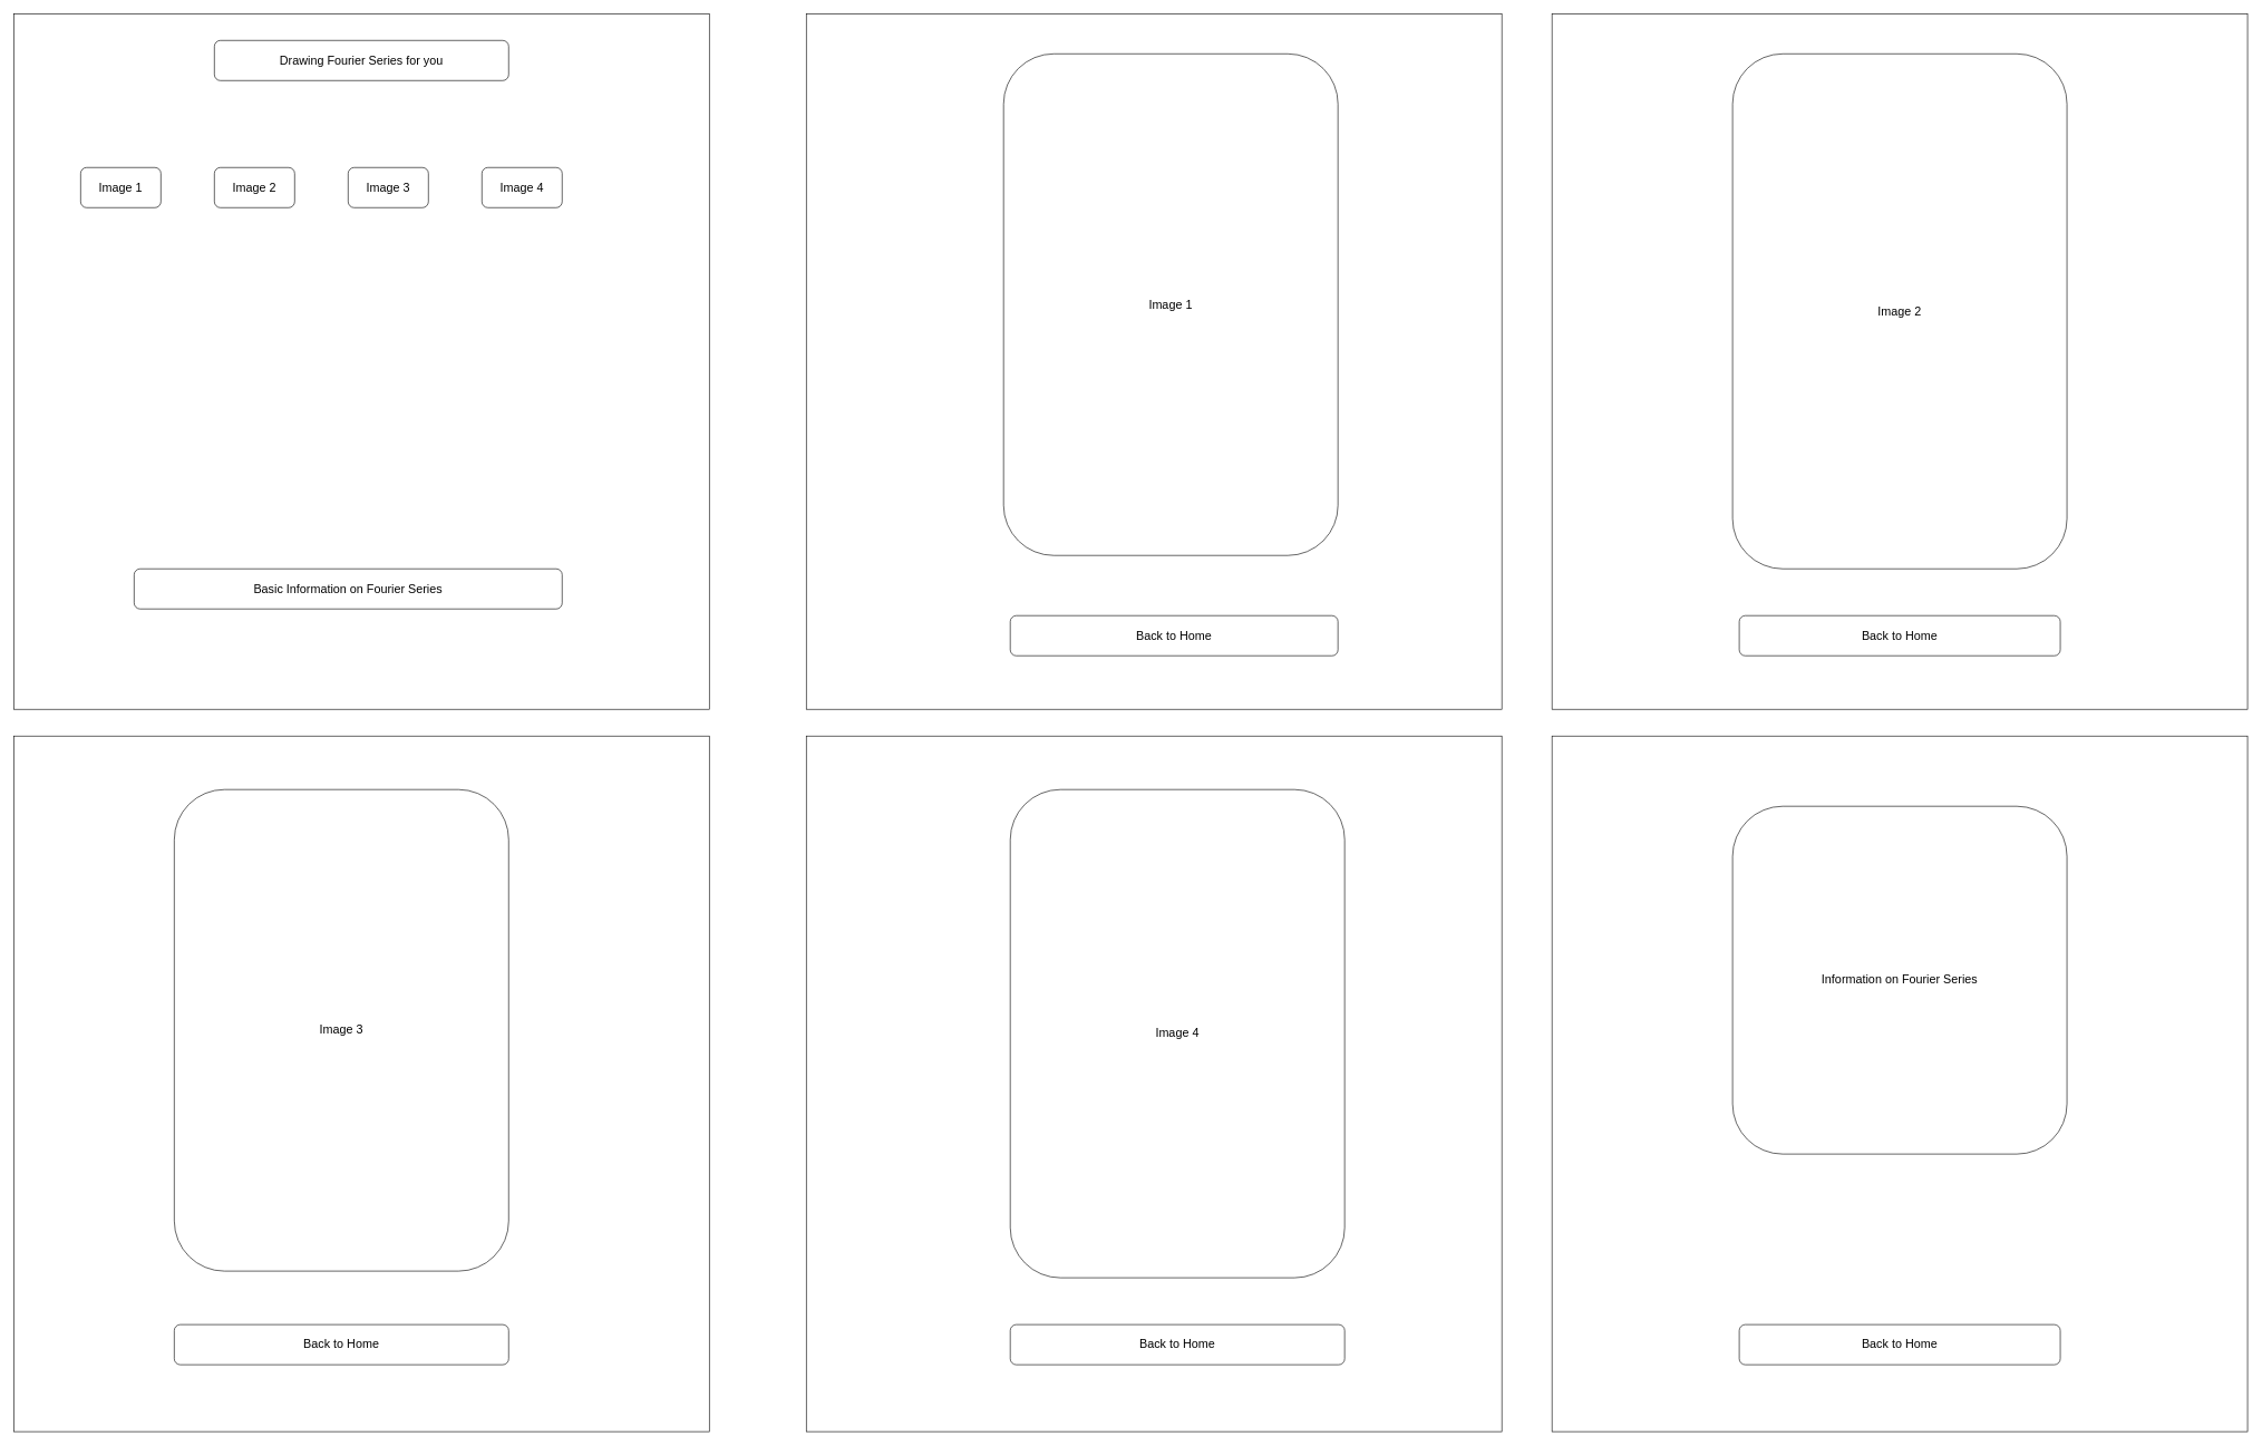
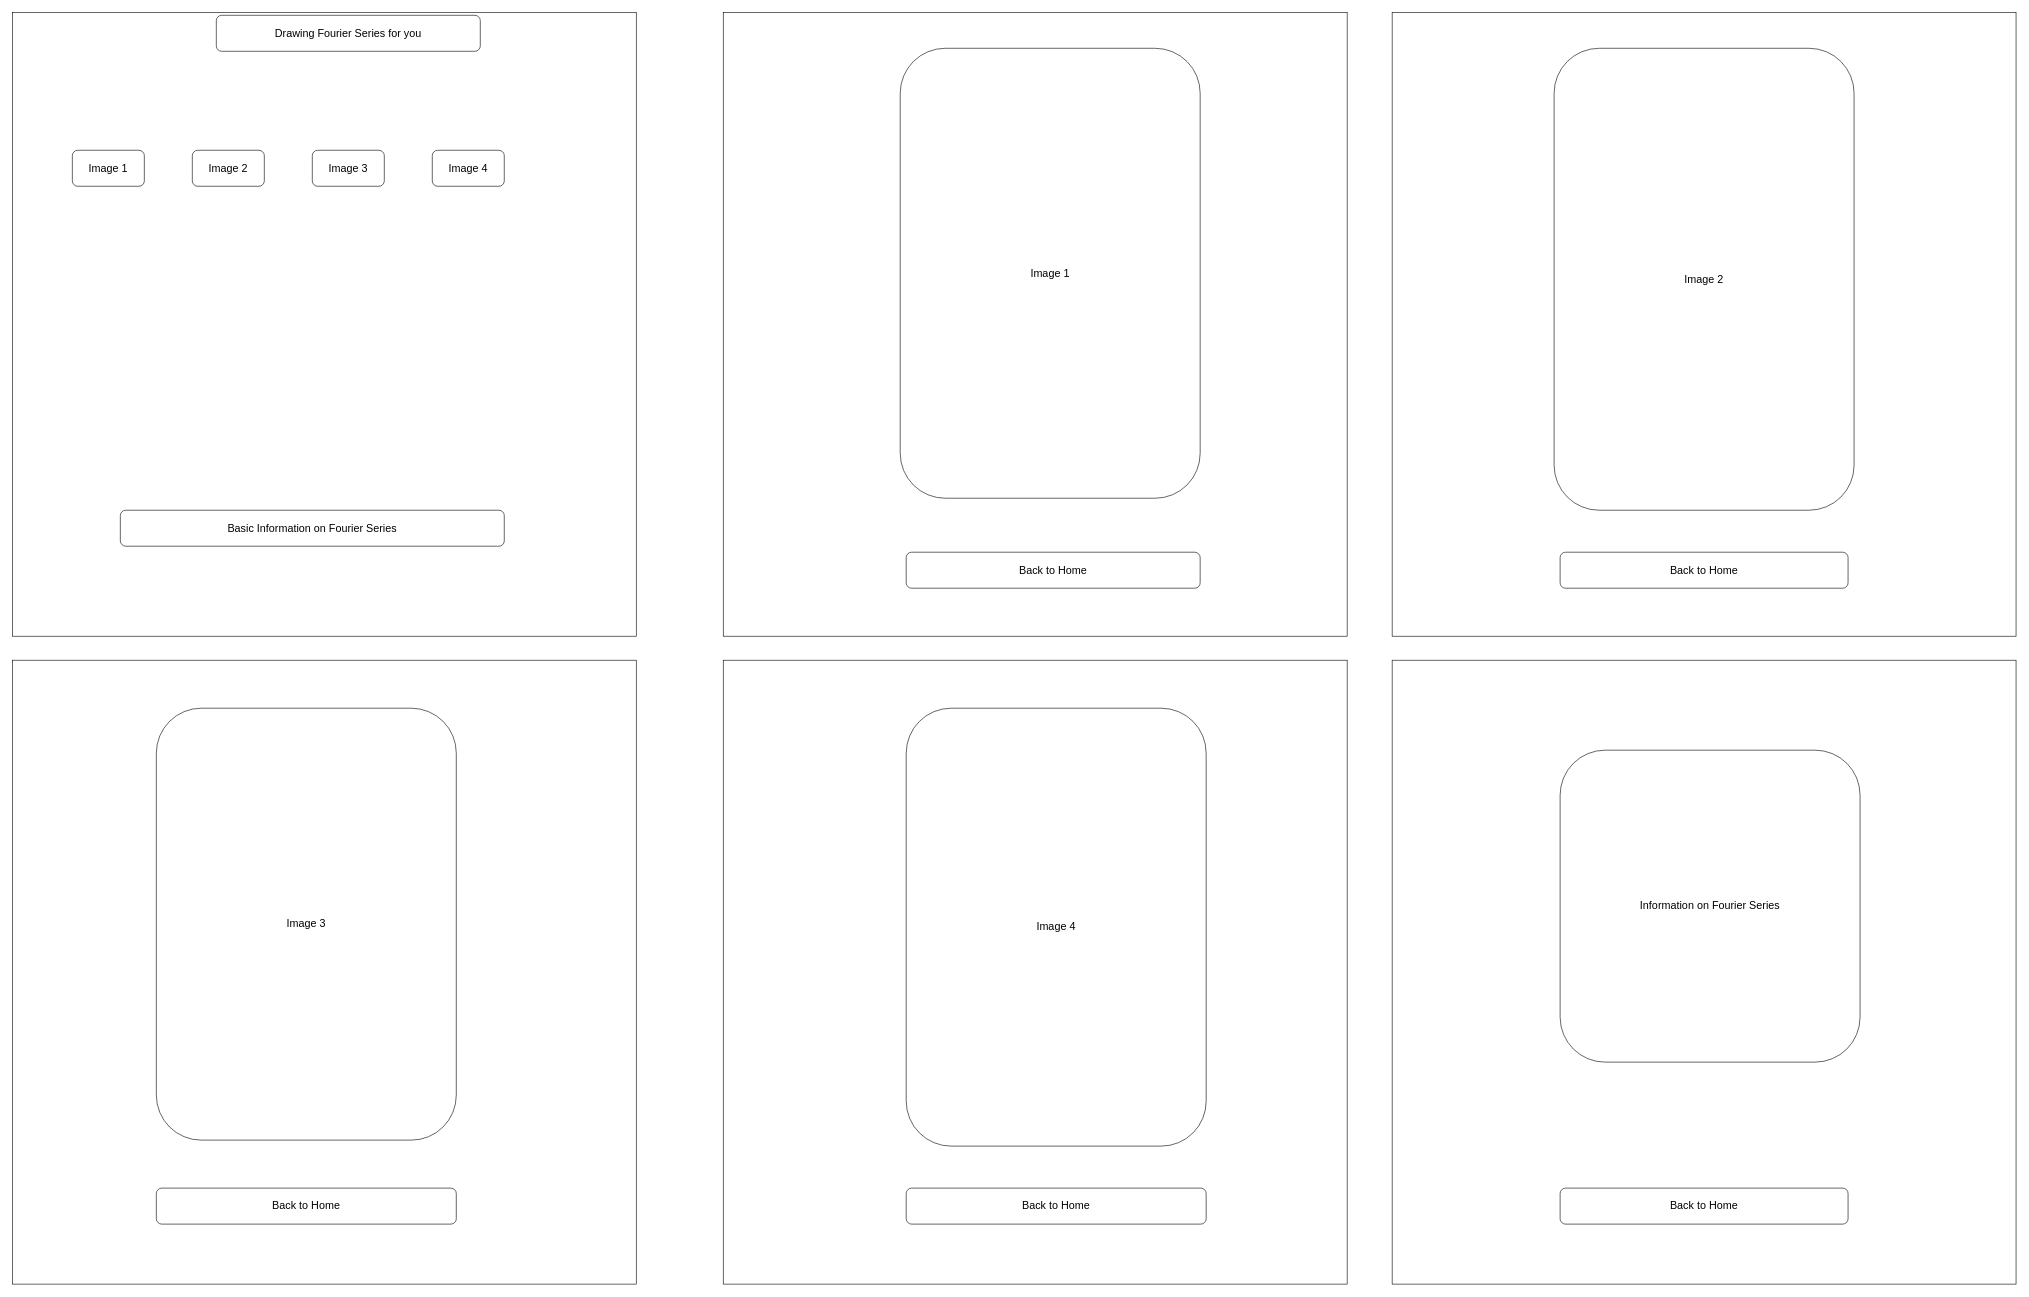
- <mxCell id="3" value="&lt;font style=&quot;font-size: 18px&quot;&gt;Drawing Fourier Series for you&lt;/font&gt;" style="rounded=1;whiteSpace=wrap;html=1;" vertex="1" parent="1"><mxGeometry x="320" y="60" width="440" height="60" as="geometry" /></mxCell>
+ <mxCell id="3" value="&lt;font style=&quot;font-size: 18px&quot;&gt;Drawing Fourier Series for you&lt;/font&gt;" style="rounded=1;whiteSpace=wrap;html=1;" vertex="1" parent="1"><mxGeometry x="360" y="25" width="440" height="60" as="geometry" /></mxCell>
- <mxCell id="23" value="Information on Fourier Series" style="rounded=1;whiteSpace=wrap;html=1;fontSize=18;" vertex="1" parent="1"><mxGeometry x="2590" y="1205" width="500" height="520" as="geometry" /></mxCell>
+ <mxCell id="23" value="Information on Fourier Series" style="rounded=1;whiteSpace=wrap;html=1;fontSize=18;" vertex="1" parent="1"><mxGeometry x="2600" y="1250" width="500" height="520" as="geometry" /></mxCell>
